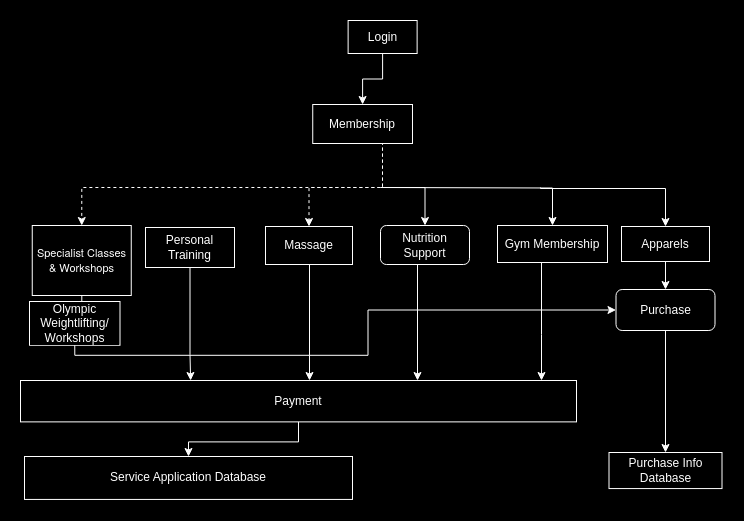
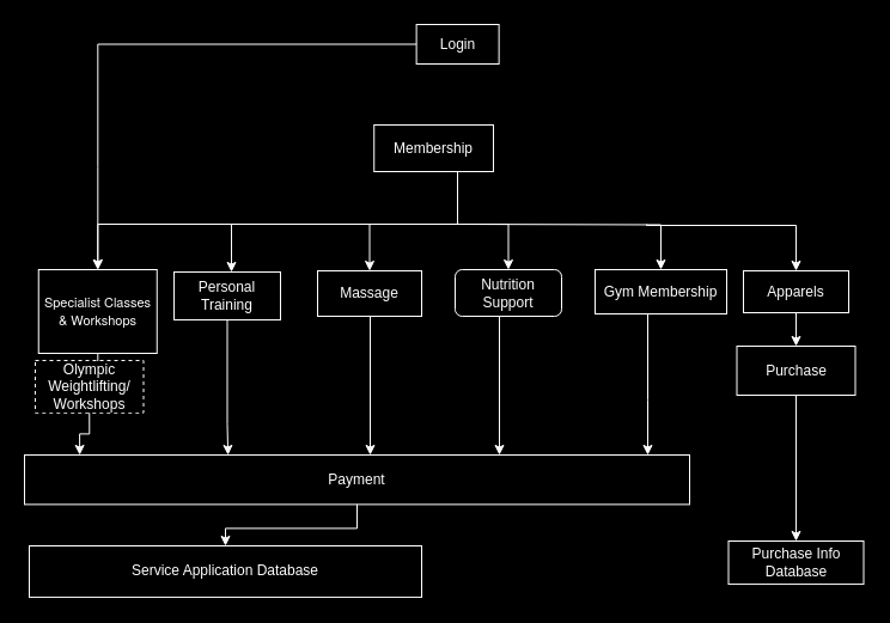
- <mxCell id="2" value="" style="edgeStyle=orthogonalEdgeStyle;rounded=0;orthogonalLoop=1;jettySize=auto;html=1;fontFamily=Helvetica;fontSize=12;fontColor=#FFFFFF;labelBackgroundColor=#000000;strokeColor=#FFFFFF;" edge="1" parent="1" source="3" target="4"><mxGeometry relative="1" as="geometry" /></mxCell>
+ <mxCell id="2" value="" style="edgeStyle=orthogonalEdgeStyle;rounded=0;orthogonalLoop=1;jettySize=auto;html=1;fontFamily=Helvetica;fontSize=12;fontColor=#FFFFFF;labelBackgroundColor=#000000;strokeColor=#FFFFFF;" edge="1" parent="1" source="3" target="8"><mxGeometry relative="1" as="geometry" /></mxCell>
- <mxCell id="14" value="" style="endArrow=classic;html=1;rounded=0;strokeColor=#FFFFFF;align=center;verticalAlign=middle;fontFamily=Helvetica;fontSize=12;fontColor=#FFFFFF;labelBackgroundColor=#000000;edgeStyle=orthogonalEdgeStyle;exitX=0.5;exitY=1;exitDx=0;exitDy=0;entryX=0.5;entryY=0;entryDx=0;entryDy=0;dashed=1;" edge="1" parent="1" source="4" target="8"><mxGeometry width="50" height="50" relative="1" as="geometry"><mxPoint x="331" y="236" as="sourcePoint" /><mxPoint x="381" y="186" as="targetPoint" /><Array as="points"><mxPoint x="382" y="187" /><mxPoint x="81" y="187" /></Array></mxGeometry></mxCell>
+ <mxCell id="14" value="" style="endArrow=classic;html=1;rounded=0;strokeColor=#FFFFFF;align=center;verticalAlign=middle;fontFamily=Helvetica;fontSize=12;fontColor=#FFFFFF;labelBackgroundColor=#000000;edgeStyle=orthogonalEdgeStyle;exitX=0.5;exitY=1;exitDx=0;exitDy=0;entryX=0.5;entryY=0;entryDx=0;entryDy=0;" edge="1" parent="1" source="4" target="8"><mxGeometry width="50" height="50" relative="1" as="geometry"><mxPoint x="331" y="236" as="sourcePoint" /><mxPoint x="381" y="186" as="targetPoint" /><Array as="points"><mxPoint x="382" y="187" /><mxPoint x="81" y="187" /></Array></mxGeometry></mxCell>
- <mxCell id="18" value="" style="endArrow=classic;html=1;rounded=0;strokeColor=#FFFFFF;align=center;verticalAlign=middle;fontFamily=Helvetica;fontSize=12;fontColor=#FFFFFF;labelBackgroundColor=#000000;edgeStyle=orthogonalEdgeStyle;exitX=0.5;exitY=1;exitDx=0;exitDy=0;entryX=0.5;entryY=0;entryDx=0;entryDy=0;dashed=1;" edge="1" parent="1" source="4" target="17"><mxGeometry width="50" height="50" relative="1" as="geometry"><mxPoint x="329" y="165" as="sourcePoint" /><mxPoint x="572" y="214" as="targetPoint" /><Array as="points"><mxPoint x="382" y="187" /><mxPoint x="309" y="187" /></Array></mxGeometry></mxCell>
+ <mxCell id="18" value="" style="endArrow=classic;html=1;rounded=0;strokeColor=#FFFFFF;align=center;verticalAlign=middle;fontFamily=Helvetica;fontSize=12;fontColor=#FFFFFF;labelBackgroundColor=#000000;edgeStyle=orthogonalEdgeStyle;exitX=0.5;exitY=1;exitDx=0;exitDy=0;entryX=0.5;entryY=0;entryDx=0;entryDy=0;" edge="1" parent="1" source="4" target="17"><mxGeometry width="50" height="50" relative="1" as="geometry"><mxPoint x="329" y="165" as="sourcePoint" /><mxPoint x="572" y="214" as="targetPoint" /><Array as="points"><mxPoint x="382" y="187" /><mxPoint x="309" y="187" /></Array></mxGeometry></mxCell>
+ <mxCell id="13" value="" style="endArrow=classic;html=1;rounded=0;strokeColor=#FFFFFF;align=center;verticalAlign=middle;fontFamily=Helvetica;fontSize=12;fontColor=#FFFFFF;labelBackgroundColor=#000000;edgeStyle=orthogonalEdgeStyle;exitX=0.5;exitY=1;exitDx=0;exitDy=0;" edge="1" parent="1" source="4" target="6"><mxGeometry width="50" height="50" relative="1" as="geometry"><mxPoint x="381.54" y="183.33" as="sourcePoint" /><mxPoint x="261" y="221" as="targetPoint" /><Array as="points"><mxPoint x="382" y="187" /><mxPoint x="193" y="187" /></Array></mxGeometry></mxCell>
- <mxCell id="27" value="Purchase" style="whiteSpace=wrap;html=1;strokeColor=#FFFFFF;align=center;verticalAlign=middle;fontFamily=Helvetica;fontSize=12;fontColor=#FFFFFF;labelBackgroundColor=#000000;fillColor=none;rounded=1;" vertex="1" parent="1"><mxGeometry x="615.5" y="289" width="99" height="41" as="geometry" /></mxCell>
+ <mxCell id="27" value="Purchase" style="rounded=0;whiteSpace=wrap;html=1;strokeColor=#FFFFFF;align=center;verticalAlign=middle;fontFamily=Helvetica;fontSize=12;fontColor=#FFFFFF;labelBackgroundColor=#000000;fillColor=none;" vertex="1" parent="1"><mxGeometry x="615.5" y="289" width="99" height="41" as="geometry" /></mxCell>
- <mxCell id="9" value="&lt;span style=&quot;font-family: Teko, sans-serif; background-color: rgb(0, 0, 0);&quot;&gt;&lt;font style=&quot;font-size: 12px;&quot;&gt;Olympic Weightlifting/ Workshops&lt;/font&gt;&lt;/span&gt;" style="whiteSpace=wrap;html=1;fillColor=none;strokeColor=#FFFFFF;fontColor=#FFFFFF;rounded=0;labelBackgroundColor=#000000;" vertex="1" parent="1"><mxGeometry x="29" y="301" width="90.5" height="43.75" as="geometry" /></mxCell>
+ <mxCell id="9" value="&lt;span style=&quot;font-family: Teko, sans-serif; background-color: rgb(0, 0, 0);&quot;&gt;&lt;font style=&quot;font-size: 12px;&quot;&gt;Olympic Weightlifting/ Workshops&lt;/font&gt;&lt;/span&gt;" style="whiteSpace=wrap;html=1;fillColor=none;strokeColor=#FFFFFF;fontColor=#FFFFFF;rounded=0;labelBackgroundColor=#000000;dashed=1;" vertex="1" parent="1"><mxGeometry x="29" y="301" width="90.5" height="43.75" as="geometry" /></mxCell>
- <mxCell id="15" value="" style="endArrow=classic;html=1;rounded=0;strokeColor=#FFFFFF;align=center;verticalAlign=middle;fontFamily=Helvetica;fontSize=12;fontColor=#FFFFFF;labelBackgroundColor=#000000;edgeStyle=orthogonalEdgeStyle;exitX=0.5;exitY=1;exitDx=0;exitDy=0;" edge="1" parent="1" source="9" target="27"><mxGeometry width="50" height="50" relative="1" as="geometry"><mxPoint x="331" y="369" as="sourcePoint" /><mxPoint x="381" y="319" as="targetPoint" /></mxGeometry></mxCell>
+ <mxCell id="15" value="" style="endArrow=classic;html=1;rounded=0;strokeColor=#FFFFFF;align=center;verticalAlign=middle;fontFamily=Helvetica;fontSize=12;fontColor=#FFFFFF;labelBackgroundColor=#000000;edgeStyle=orthogonalEdgeStyle;exitX=0.5;exitY=1;exitDx=0;exitDy=0;entryX=0.083;entryY=0;entryDx=0;entryDy=0;entryPerimeter=0;" edge="1" parent="1" source="9" target="11"><mxGeometry width="50" height="50" relative="1" as="geometry"><mxPoint x="331" y="369" as="sourcePoint" /><mxPoint x="381" y="319" as="targetPoint" /></mxGeometry></mxCell>
